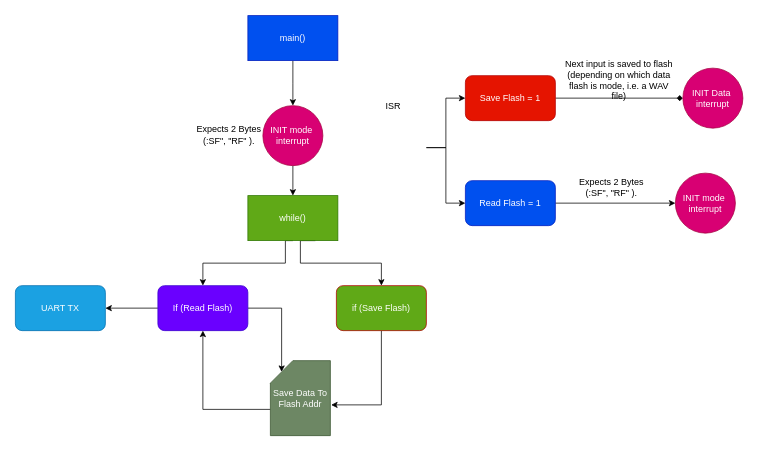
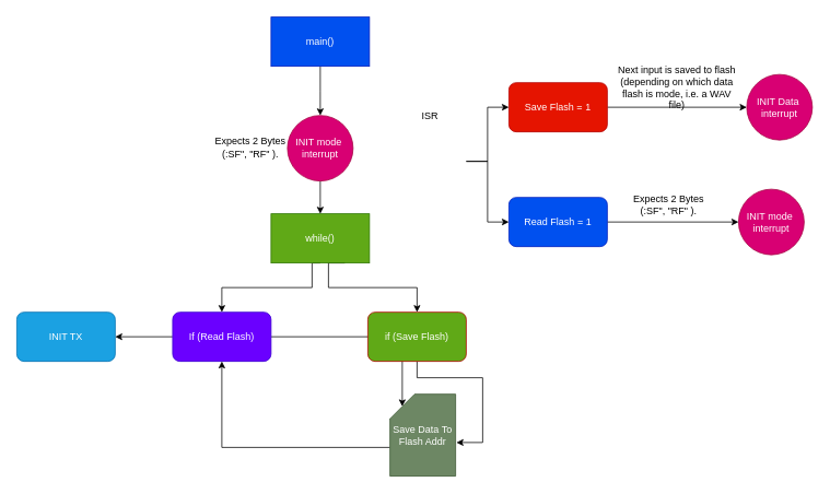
- <mxCell id="12" style="edgeStyle=orthogonalEdgeStyle;rounded=0;orthogonalLoop=1;jettySize=auto;html=1;exitX=1;exitY=0.5;exitDx=0;exitDy=0;entryX=0;entryY=0.5;entryDx=0;entryDy=0;endArrow=diamond;" edge="1" parent="1" source="13" target="25"><mxGeometry relative="1" as="geometry" /></mxCell>
+ <mxCell id="12" style="edgeStyle=orthogonalEdgeStyle;rounded=0;orthogonalLoop=1;jettySize=auto;html=1;exitX=1;exitY=0.5;exitDx=0;exitDy=0;entryX=0;entryY=0.5;entryDx=0;entryDy=0;" edge="1" parent="1" source="13" target="25"><mxGeometry relative="1" as="geometry" /></mxCell>
- <mxCell id="23" value="UART TX" style="rounded=1;whiteSpace=wrap;html=1;fillColor=#1ba1e2;strokeColor=#006EAF;fontColor=#ffffff;" vertex="1" parent="1"><mxGeometry x="20" y="380" width="120" height="60" as="geometry" /></mxCell>
+ <mxCell id="23" value="INIT TX" style="rounded=1;whiteSpace=wrap;html=1;fillColor=#1ba1e2;strokeColor=#006EAF;fontColor=#ffffff;" vertex="1" parent="1"><mxGeometry x="20" y="380" width="120" height="60" as="geometry" /></mxCell>
- <mxCell id="22" value="Save Data To Flash Addr" style="shape=card;whiteSpace=wrap;html=1;fillColor=#6d8764;strokeColor=#3A5431;fontColor=#ffffff;" vertex="1" parent="1"><mxGeometry x="360" y="480" width="80" height="100" as="geometry" /></mxCell>
+ <mxCell id="22" value="Save Data To Flash Addr" style="shape=card;whiteSpace=wrap;html=1;fillColor=#6d8764;strokeColor=#3A5431;fontColor=#ffffff;" vertex="1" parent="1"><mxGeometry x="475" y="480" width="80" height="100" as="geometry" /></mxCell>
